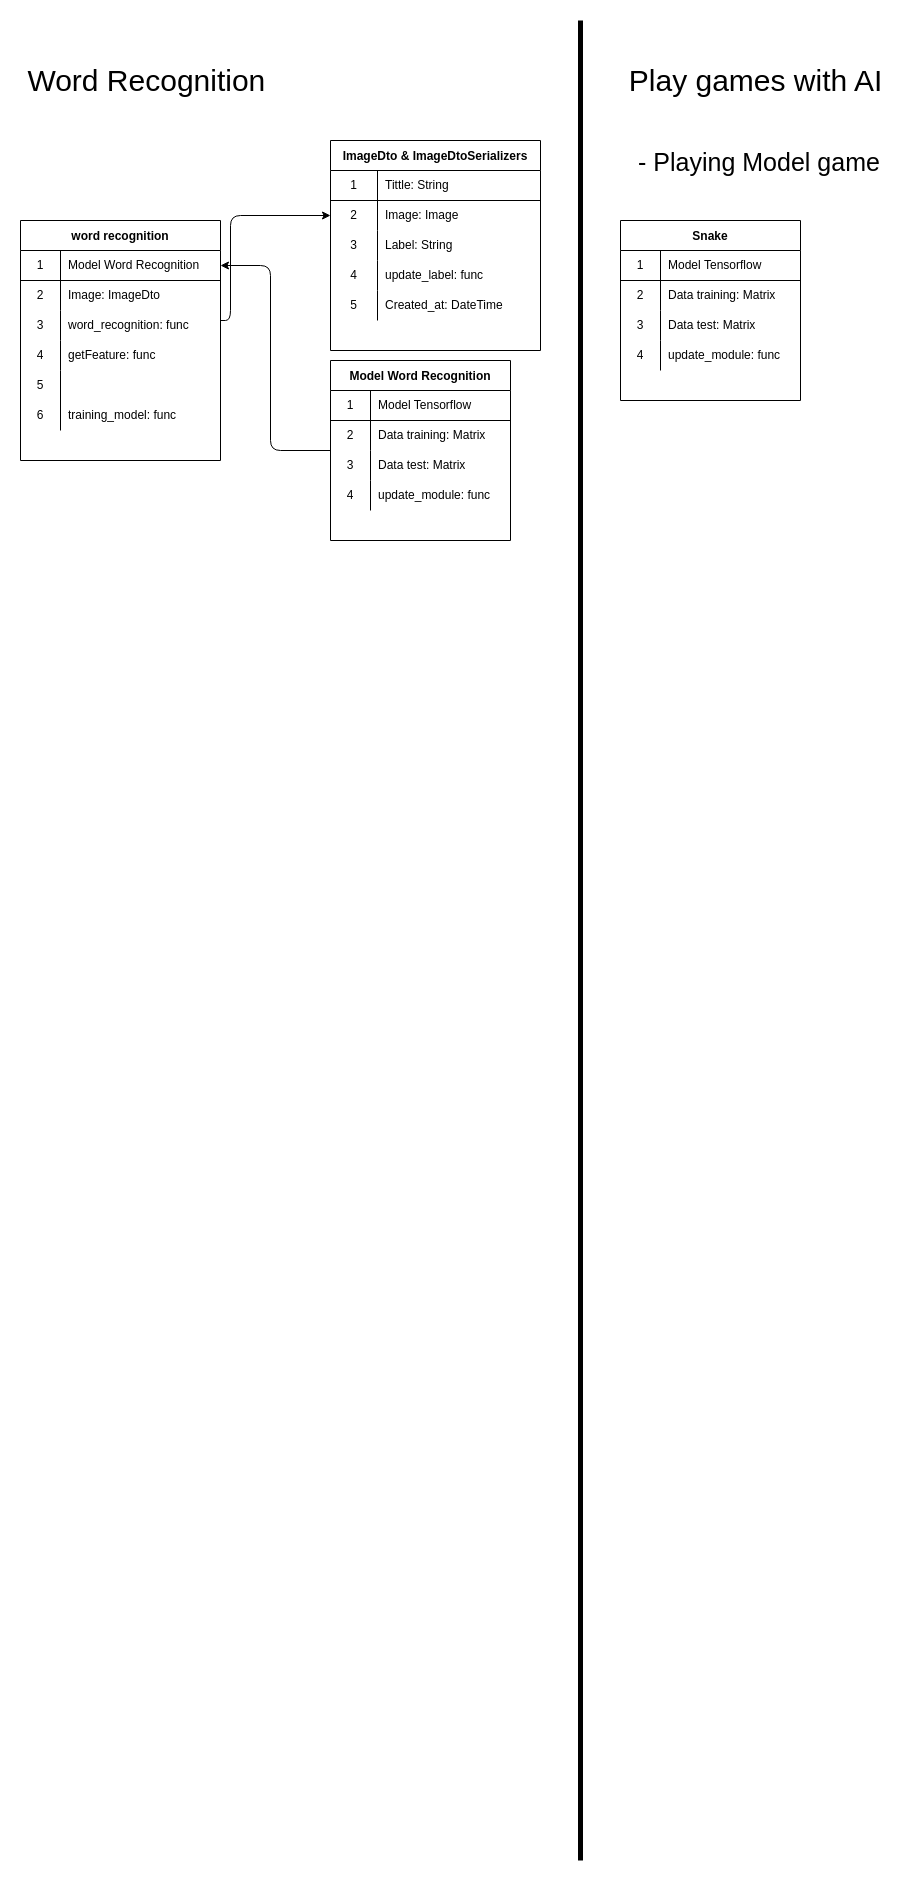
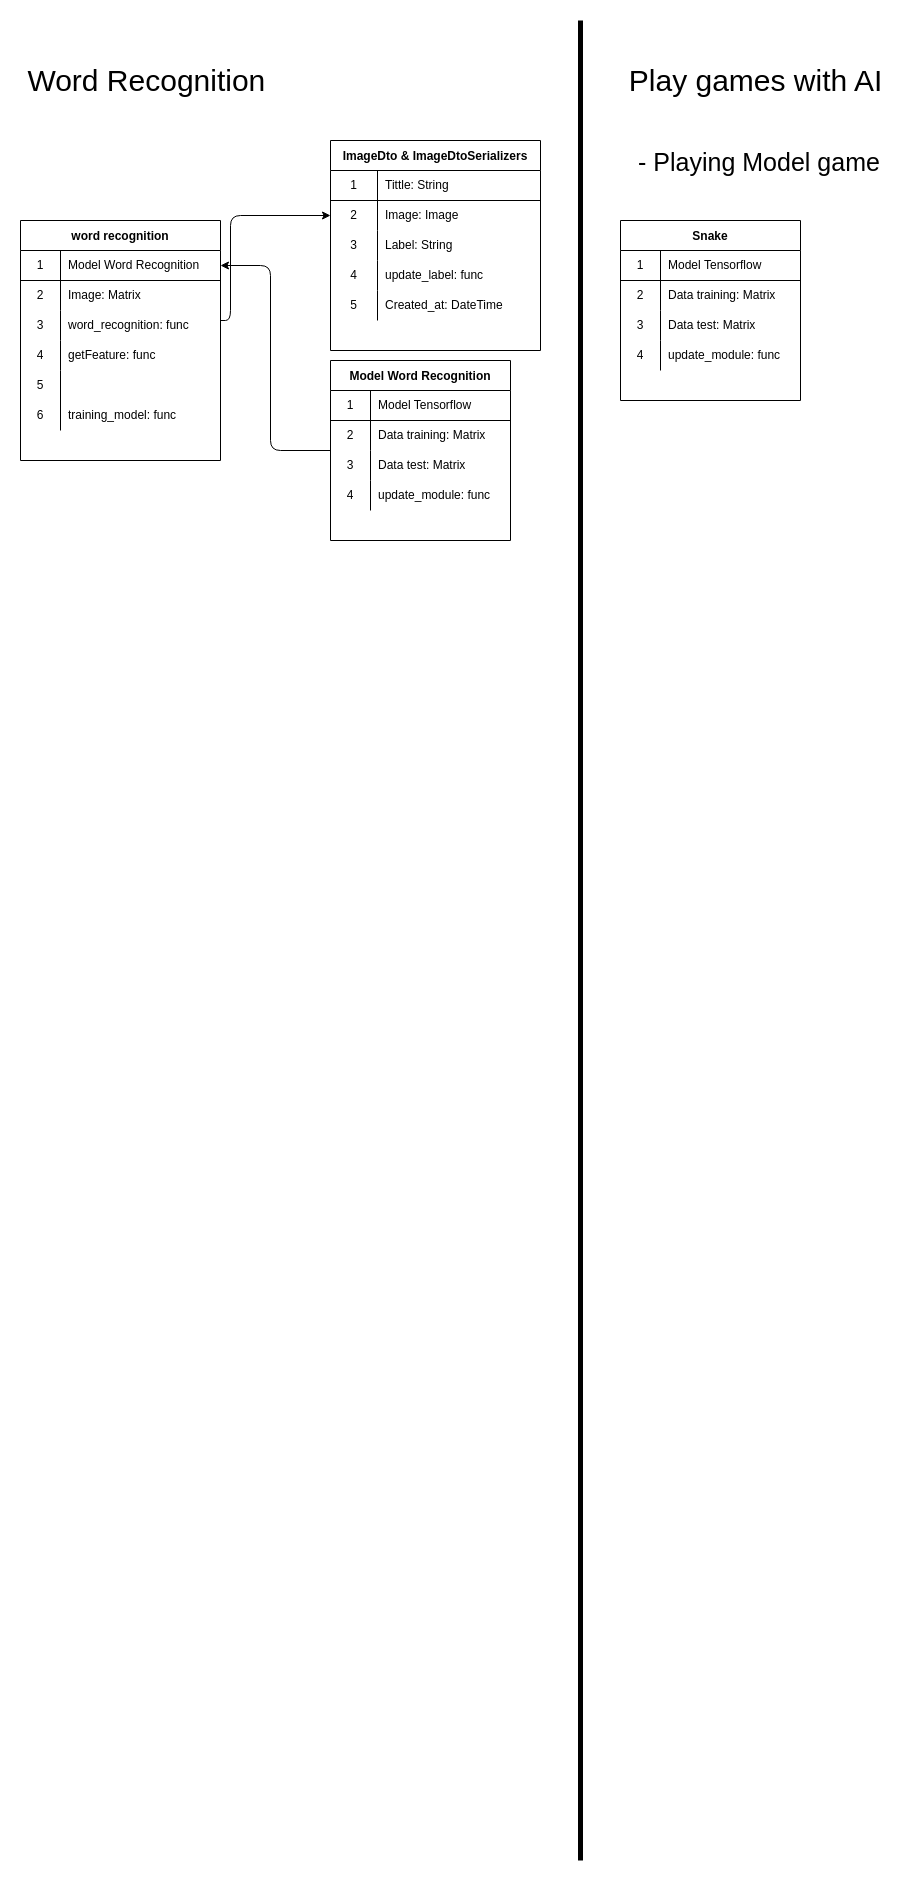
- <mxCell id="8" value="Image: ImageDto&amp;nbsp;" style="shape=partialRectangle;html=1;whiteSpace=wrap;connectable=0;fillColor=none;top=0;left=0;bottom=0;right=0;align=left;spacingLeft=6;overflow=hidden;pointerEvents=1;" parent="6" vertex="1"><mxGeometry x="40" width="160" height="30" as="geometry"><mxRectangle width="160" height="30" as="alternateBounds" /></mxGeometry></mxCell>
+ <mxCell id="8" value="Image: Matrix&amp;nbsp;" style="shape=partialRectangle;html=1;whiteSpace=wrap;connectable=0;fillColor=none;top=0;left=0;bottom=0;right=0;align=left;spacingLeft=6;overflow=hidden;pointerEvents=1;" parent="6" vertex="1"><mxGeometry x="40" width="160" height="30" as="geometry"><mxRectangle width="160" height="30" as="alternateBounds" /></mxGeometry></mxCell>
